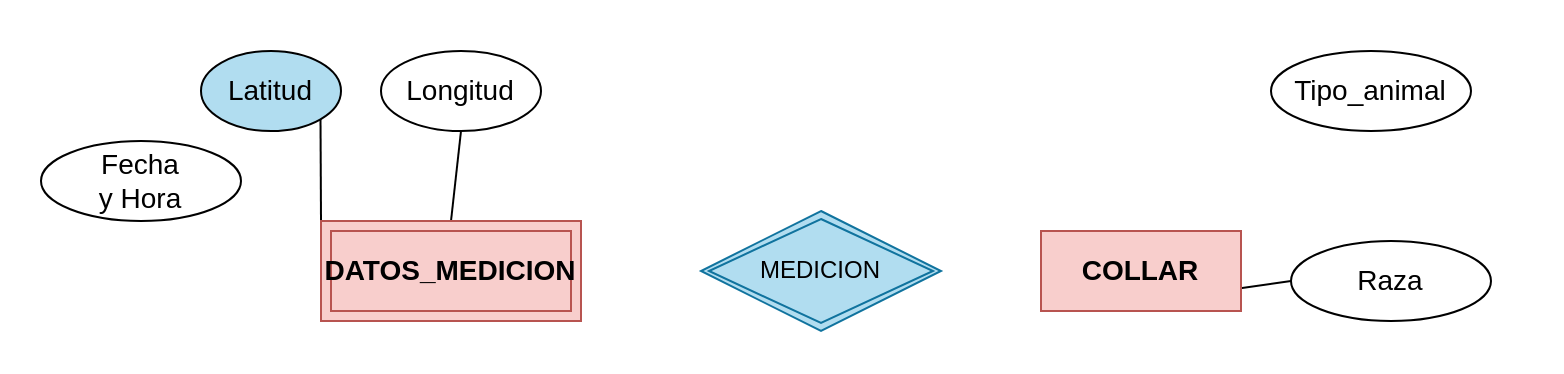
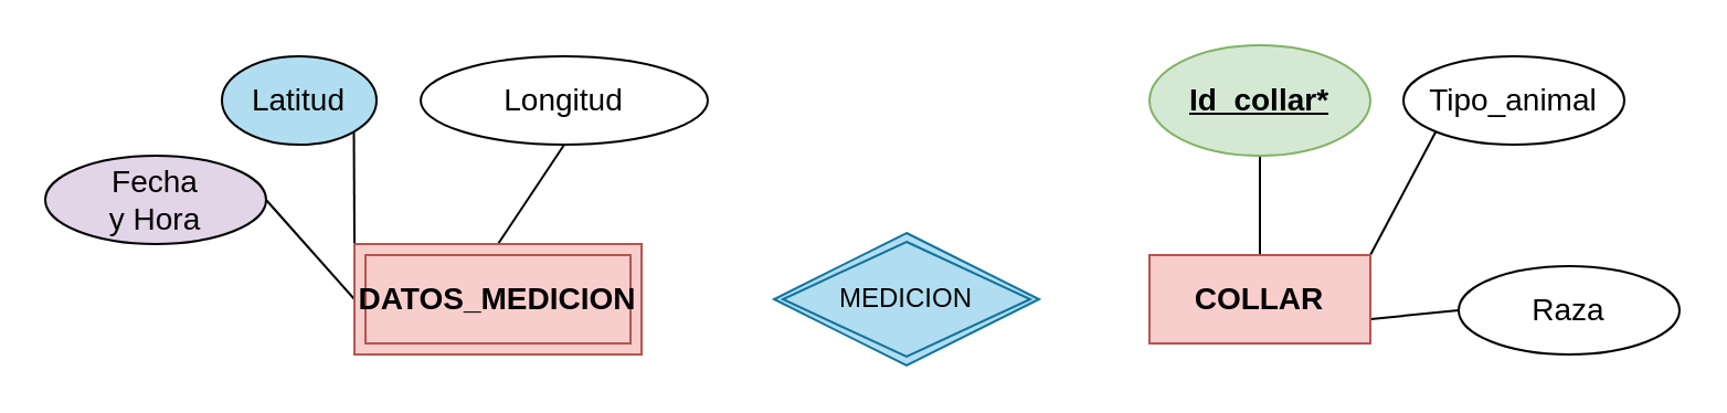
- <mxCell id="10" value="&lt;font style=&quot;font-size: 14px;&quot;&gt;Longitud&lt;/font&gt;" style="ellipse;whiteSpace=wrap;html=1;align=center;" parent="1" vertex="1"><mxGeometry x="190" y="25" width="80" height="40" as="geometry" /></mxCell>
+ <mxCell id="10" value="&lt;font style=&quot;font-size: 14px;&quot;&gt;Longitud&lt;/font&gt;" style="ellipse;whiteSpace=wrap;html=1;align=center;" parent="1" vertex="1"><mxGeometry x="190" y="25" width="130" height="40" as="geometry" /></mxCell>
+ <mxCell id="12" value="&lt;font style=&quot;font-size: 14px;&quot;&gt;&lt;b&gt;Id_collar*&lt;/b&gt;&lt;/font&gt;" style="ellipse;whiteSpace=wrap;html=1;align=center;fontStyle=4;fillColor=#d5e8d4;strokeColor=#82b366;" parent="1" vertex="1"><mxGeometry x="520" y="20" width="100" height="50" as="geometry" /></mxCell>
+ <mxCell id="6" value="" style="endArrow=none;html=1;rounded=0;entryX=0;entryY=1;entryDx=0;entryDy=0;exitX=1;exitY=0;exitDx=0;exitDy=0;" parent="1" source="15" target="13" edge="1"><mxGeometry width="50" height="50" relative="1" as="geometry"><mxPoint x="610" y="130" as="sourcePoint" /><mxPoint x="650" y="100" as="targetPoint" /></mxGeometry></mxCell>
- <mxCell id="8" value="&lt;font style=&quot;font-size: 14px;&quot;&gt;Fecha&lt;/font&gt;&lt;div style=&quot;font-size: 14px;&quot;&gt;&lt;font style=&quot;font-size: 14px;&quot;&gt;y Hora&lt;/font&gt;&lt;/div&gt;" style="ellipse;whiteSpace=wrap;html=1;align=center;" parent="1" vertex="1"><mxGeometry x="20" y="70" width="100" height="40" as="geometry" /></mxCell>
+ <mxCell id="8" value="&lt;font style=&quot;font-size: 14px;&quot;&gt;Fecha&lt;/font&gt;&lt;div style=&quot;font-size: 14px;&quot;&gt;&lt;font style=&quot;font-size: 14px;&quot;&gt;y Hora&lt;/font&gt;&lt;/div&gt;" style="ellipse;whiteSpace=wrap;html=1;align=center;fillColor=#e1d5e7;" parent="1" vertex="1"><mxGeometry x="20" y="70" width="100" height="40" as="geometry" /></mxCell>
+ <mxCell id="2" value="" style="endArrow=none;html=1;rounded=0;entryX=0.5;entryY=1;entryDx=0;entryDy=0;exitX=0.5;exitY=0;exitDx=0;exitDy=0;" parent="1" source="15" target="12" edge="1"><mxGeometry width="50" height="50" relative="1" as="geometry"><mxPoint x="540" y="170" as="sourcePoint" /><mxPoint x="570" y="70" as="targetPoint" /></mxGeometry></mxCell>
+ <mxCell id="5" value="" style="endArrow=none;html=1;rounded=0;entryX=1;entryY=0.5;entryDx=0;entryDy=0;exitX=0;exitY=0.5;exitDx=0;exitDy=0;" parent="1" source="11" target="8" edge="1"><mxGeometry width="50" height="50" relative="1" as="geometry"><mxPoint x="-70" y="180" as="sourcePoint" /><mxPoint x="150" y="85" as="targetPoint" /></mxGeometry></mxCell>
- <mxCell id="14" value="&lt;font style=&quot;font-size: 14px;&quot;&gt;Raza&lt;/font&gt;" style="ellipse;whiteSpace=wrap;html=1;align=center;" parent="1" vertex="1"><mxGeometry x="645" y="120" width="100" height="40" as="geometry" /></mxCell>
+ <mxCell id="14" value="&lt;font style=&quot;font-size: 14px;&quot;&gt;Raza&lt;/font&gt;" style="ellipse;whiteSpace=wrap;html=1;align=center;" parent="1" vertex="1"><mxGeometry x="660" y="120" width="100" height="40" as="geometry" /></mxCell>
